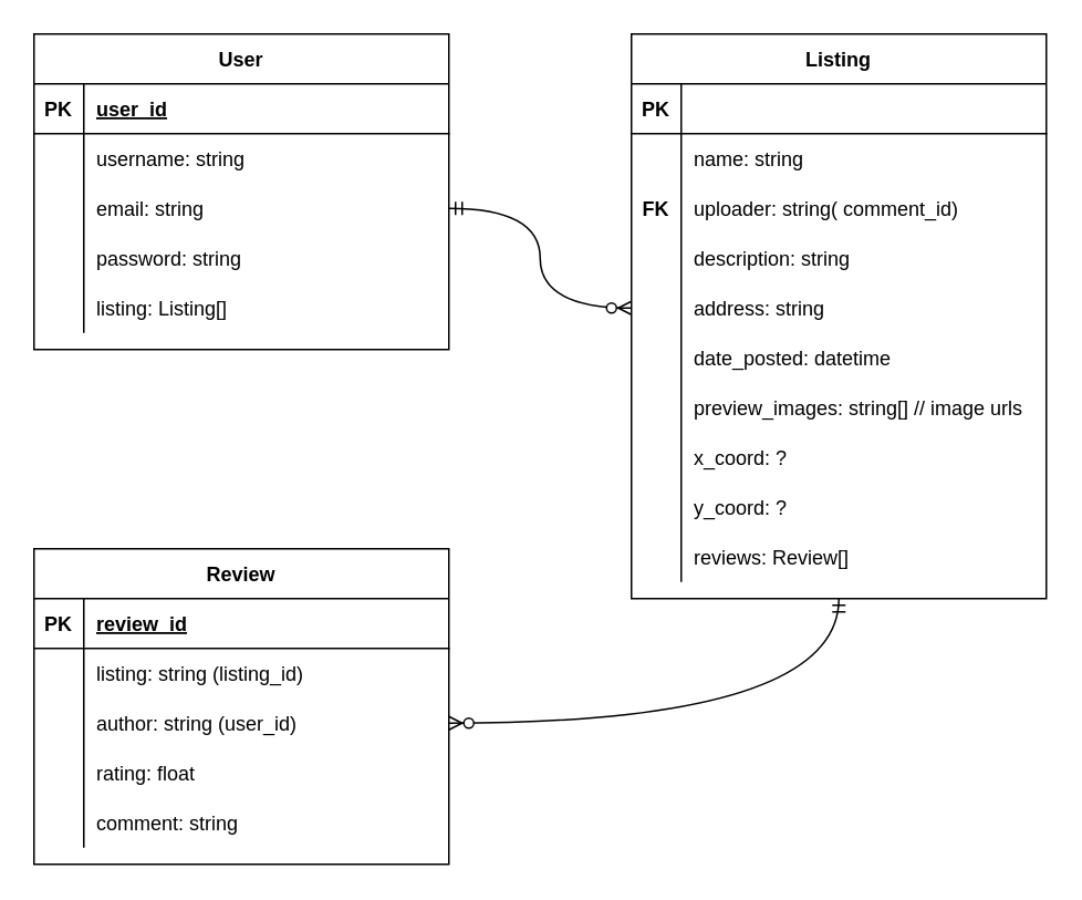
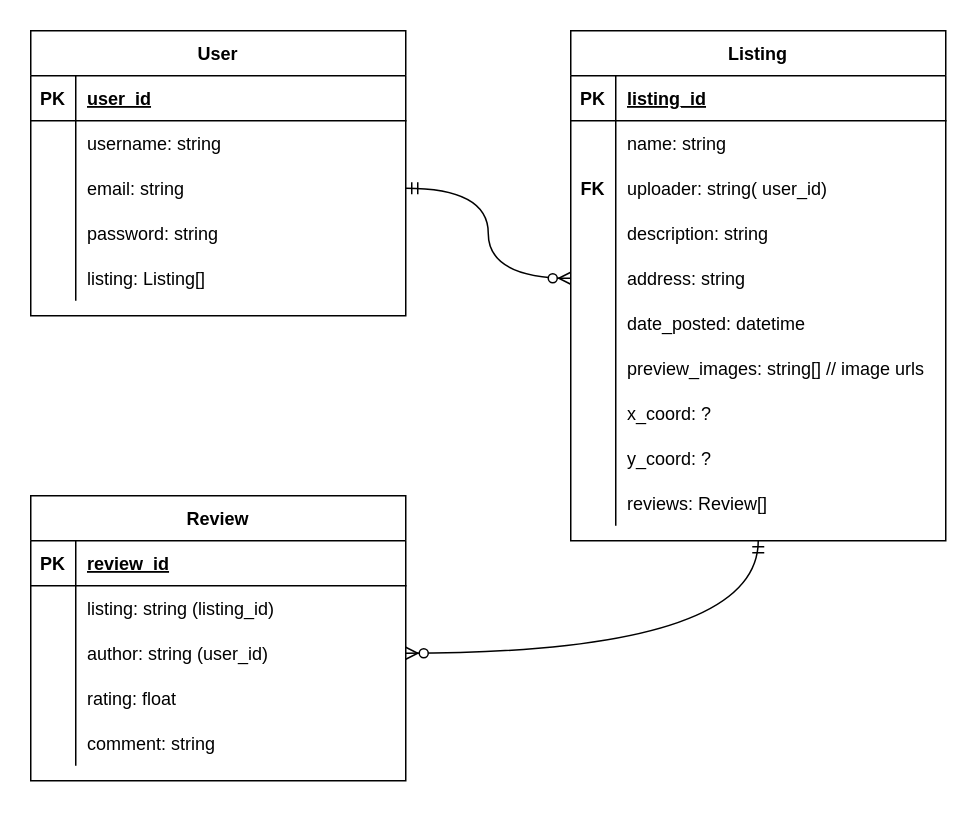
+ <mxCell id="7" value="listing_id" style="shape=partialRectangle;overflow=hidden;connectable=0;fillColor=none;top=0;left=0;bottom=0;right=0;align=left;spacingLeft=6;fontStyle=5;" vertex="1" parent="5"><mxGeometry x="30" width="220" height="30" as="geometry" /></mxCell>
- <mxCell id="13" value="uploader: string( comment_id)" style="shape=partialRectangle;overflow=hidden;connectable=0;fillColor=none;top=0;left=0;bottom=0;right=0;align=left;spacingLeft=6;" vertex="1" parent="11"><mxGeometry x="30" width="220" height="30" as="geometry" /></mxCell>
+ <mxCell id="13" value="uploader: string( user_id)" style="shape=partialRectangle;overflow=hidden;connectable=0;fillColor=none;top=0;left=0;bottom=0;right=0;align=left;spacingLeft=6;" vertex="1" parent="11"><mxGeometry x="30" width="220" height="30" as="geometry" /></mxCell>
